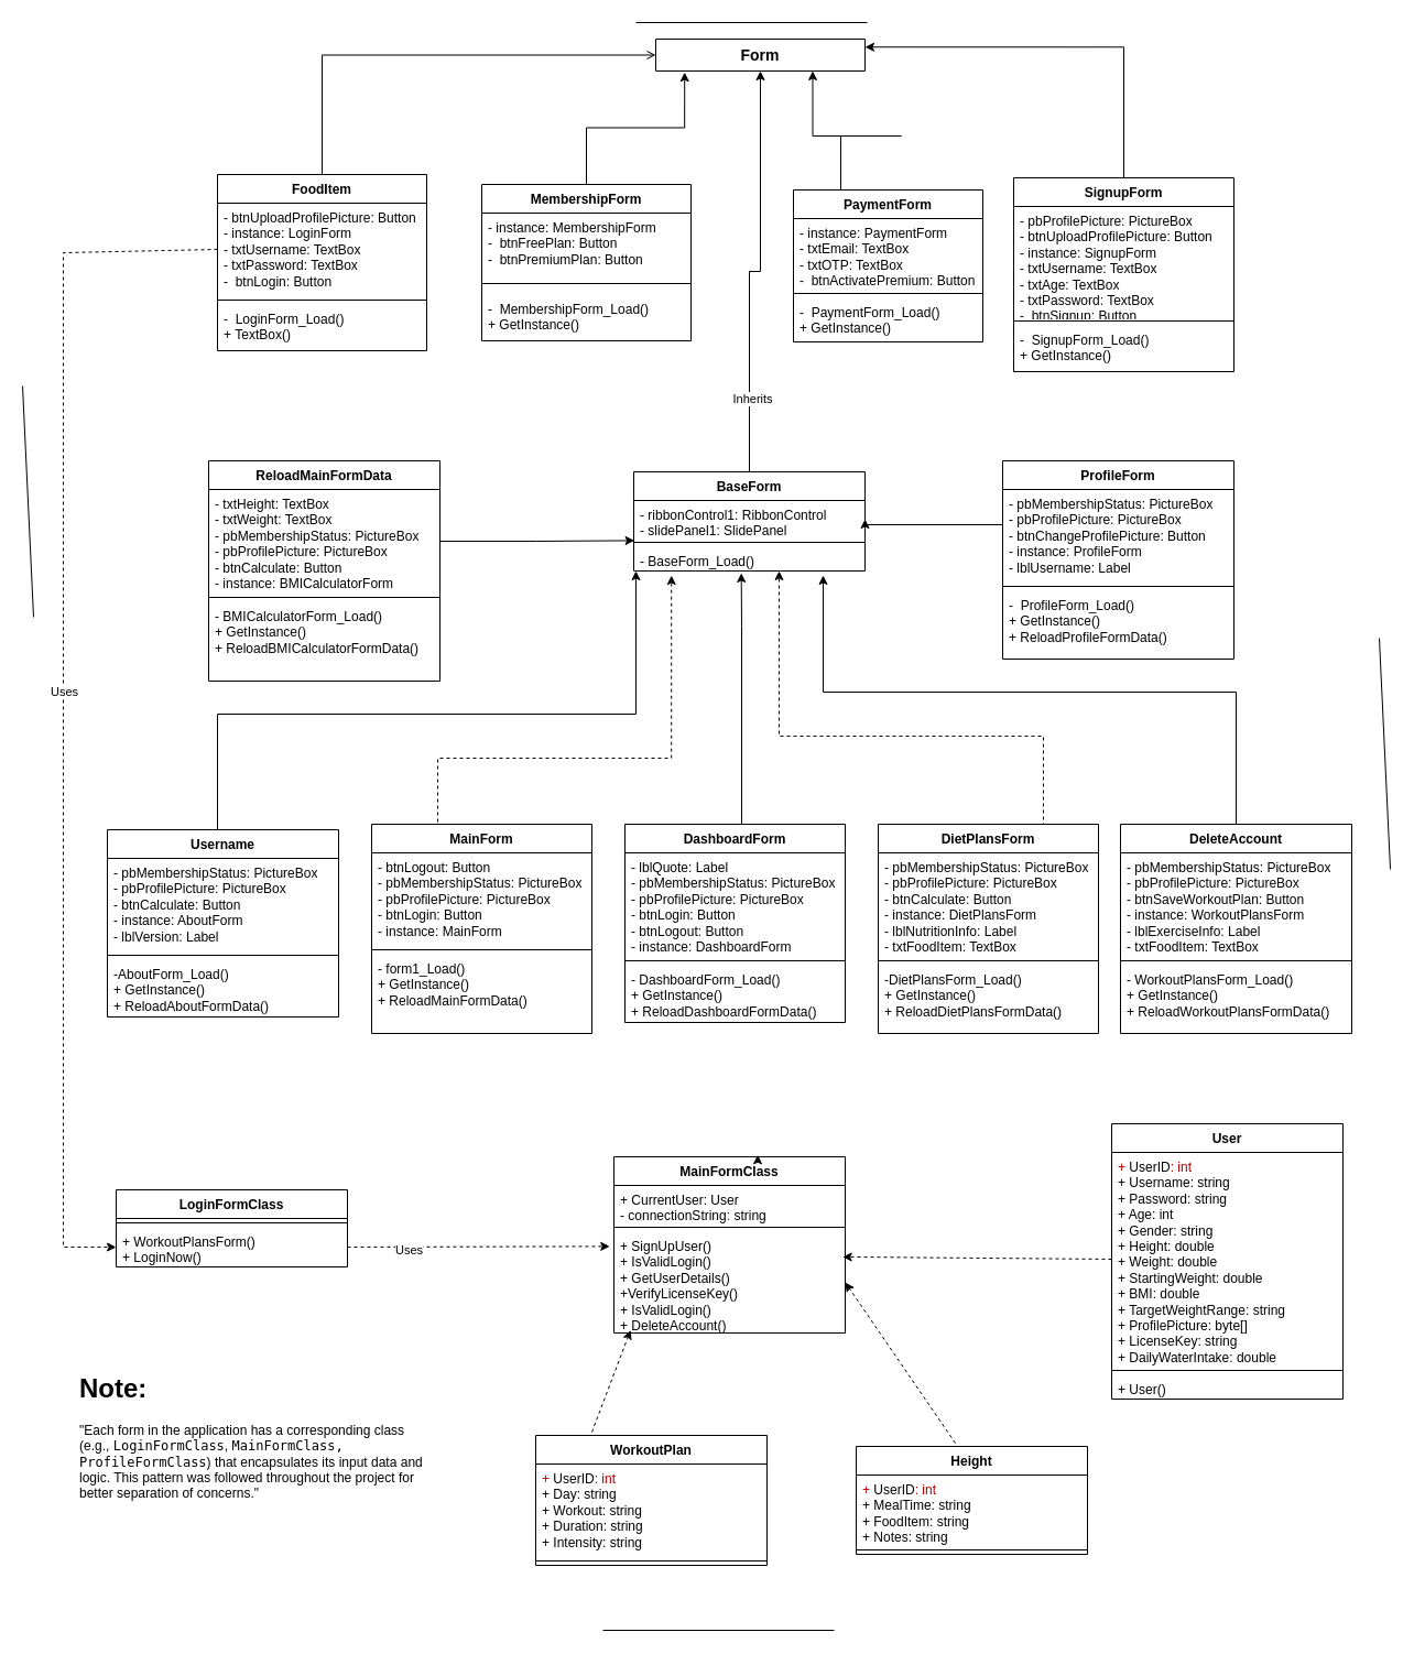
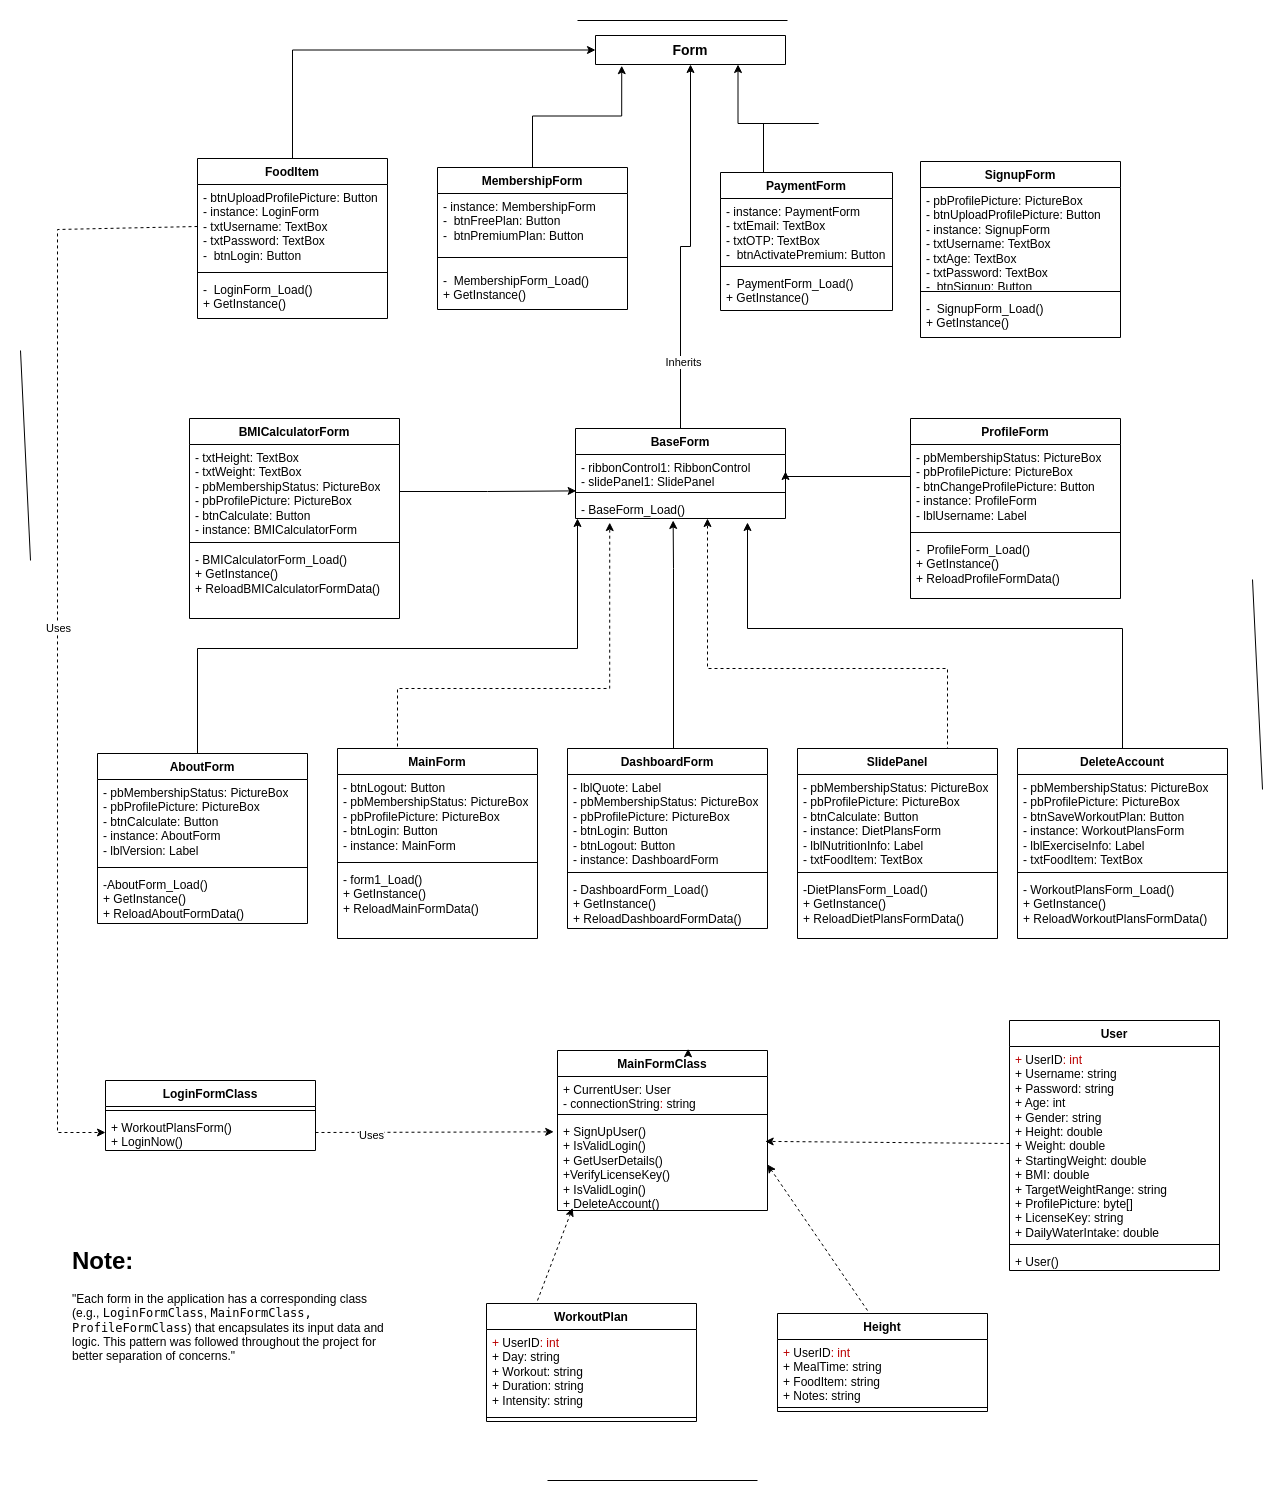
- <mxCell id="39" style="edgeStyle=orthogonalEdgeStyle;rounded=0;orthogonalLoop=1;jettySize=auto;html=1;exitX=0.5;exitY=0;exitDx=0;exitDy=0;entryX=1;entryY=0.25;entryDx=0;entryDy=0;" parent="1" source="40" target="54" edge="1"><mxGeometry relative="1" as="geometry" /></mxCell>
- <mxCell id="44" style="edgeStyle=orthogonalEdgeStyle;rounded=0;orthogonalLoop=1;jettySize=auto;html=1;exitX=0.5;exitY=0;exitDx=0;exitDy=0;entryX=0;entryY=0.5;entryDx=0;entryDy=0;endArrow=open;" parent="1" source="45" target="54" edge="1"><mxGeometry relative="1" as="geometry" /></mxCell>
+ <mxCell id="44" style="edgeStyle=orthogonalEdgeStyle;rounded=0;orthogonalLoop=1;jettySize=auto;html=1;exitX=0.5;exitY=0;exitDx=0;exitDy=0;entryX=0;entryY=0.5;entryDx=0;entryDy=0;" parent="1" source="45" target="54" edge="1"><mxGeometry relative="1" as="geometry" /></mxCell>
- <mxCell id="48" value="-&amp;nbsp;&amp;nbsp;LoginForm_Load()&lt;div&gt;+&amp;nbsp;TextBox()&lt;/div&gt;&lt;div&gt;&lt;br&gt;&lt;/div&gt;&lt;div&gt;&lt;br&gt;&lt;/div&gt;" style="text;strokeColor=none;fillColor=none;align=left;verticalAlign=top;spacingLeft=4;spacingRight=4;overflow=hidden;rotatable=0;points=[[0,0.5],[1,0.5]];portConstraint=eastwest;whiteSpace=wrap;html=1;" parent="45" vertex="1"><mxGeometry y="118" width="190" height="42" as="geometry" /></mxCell>
+ <mxCell id="48" value="-&amp;nbsp;&amp;nbsp;LoginForm_Load()&lt;div&gt;+&amp;nbsp;GetInstance()&lt;/div&gt;&lt;div&gt;&lt;br&gt;&lt;/div&gt;&lt;div&gt;&lt;br&gt;&lt;/div&gt;" style="text;strokeColor=none;fillColor=none;align=left;verticalAlign=top;spacingLeft=4;spacingRight=4;overflow=hidden;rotatable=0;points=[[0,0.5],[1,0.5]];portConstraint=eastwest;whiteSpace=wrap;html=1;" parent="45" vertex="1"><mxGeometry y="118" width="190" height="42" as="geometry" /></mxCell>
- <mxCell id="16" value="ReloadMainFormData" style="swimlane;fontStyle=1;align=center;verticalAlign=top;childLayout=stackLayout;horizontal=1;startSize=26;horizontalStack=0;resizeParent=1;resizeParentMax=0;resizeLast=0;collapsible=1;marginBottom=0;whiteSpace=wrap;html=1;" parent="1" vertex="1"><mxGeometry x="189" y="418" width="210" height="200" as="geometry" /></mxCell>
+ <mxCell id="16" value="BMICalculatorForm" style="swimlane;fontStyle=1;align=center;verticalAlign=top;childLayout=stackLayout;horizontal=1;startSize=26;horizontalStack=0;resizeParent=1;resizeParentMax=0;resizeLast=0;collapsible=1;marginBottom=0;whiteSpace=wrap;html=1;" parent="1" vertex="1"><mxGeometry x="189" y="418" width="210" height="200" as="geometry" /></mxCell>
- <mxCell id="26" value="DietPlansForm" style="swimlane;fontStyle=1;align=center;verticalAlign=top;childLayout=stackLayout;horizontal=1;startSize=26;horizontalStack=0;resizeParent=1;resizeParentMax=0;resizeLast=0;collapsible=1;marginBottom=0;whiteSpace=wrap;html=1;" parent="1" vertex="1"><mxGeometry x="797" y="748" width="200" height="190" as="geometry" /></mxCell>
+ <mxCell id="26" value="SlidePanel" style="swimlane;fontStyle=1;align=center;verticalAlign=top;childLayout=stackLayout;horizontal=1;startSize=26;horizontalStack=0;resizeParent=1;resizeParentMax=0;resizeLast=0;collapsible=1;marginBottom=0;whiteSpace=wrap;html=1;" parent="1" vertex="1"><mxGeometry x="797" y="748" width="200" height="190" as="geometry" /></mxCell>
- <mxCell id="21" value="Username" style="swimlane;fontStyle=1;align=center;verticalAlign=top;childLayout=stackLayout;horizontal=1;startSize=26;horizontalStack=0;resizeParent=1;resizeParentMax=0;resizeLast=0;collapsible=1;marginBottom=0;whiteSpace=wrap;html=1;" parent="1" vertex="1"><mxGeometry x="97" y="753" width="210" height="170" as="geometry" /></mxCell>
+ <mxCell id="21" value="AboutForm" style="swimlane;fontStyle=1;align=center;verticalAlign=top;childLayout=stackLayout;horizontal=1;startSize=26;horizontalStack=0;resizeParent=1;resizeParentMax=0;resizeLast=0;collapsible=1;marginBottom=0;whiteSpace=wrap;html=1;" parent="1" vertex="1"><mxGeometry x="97" y="753" width="210" height="170" as="geometry" /></mxCell>
